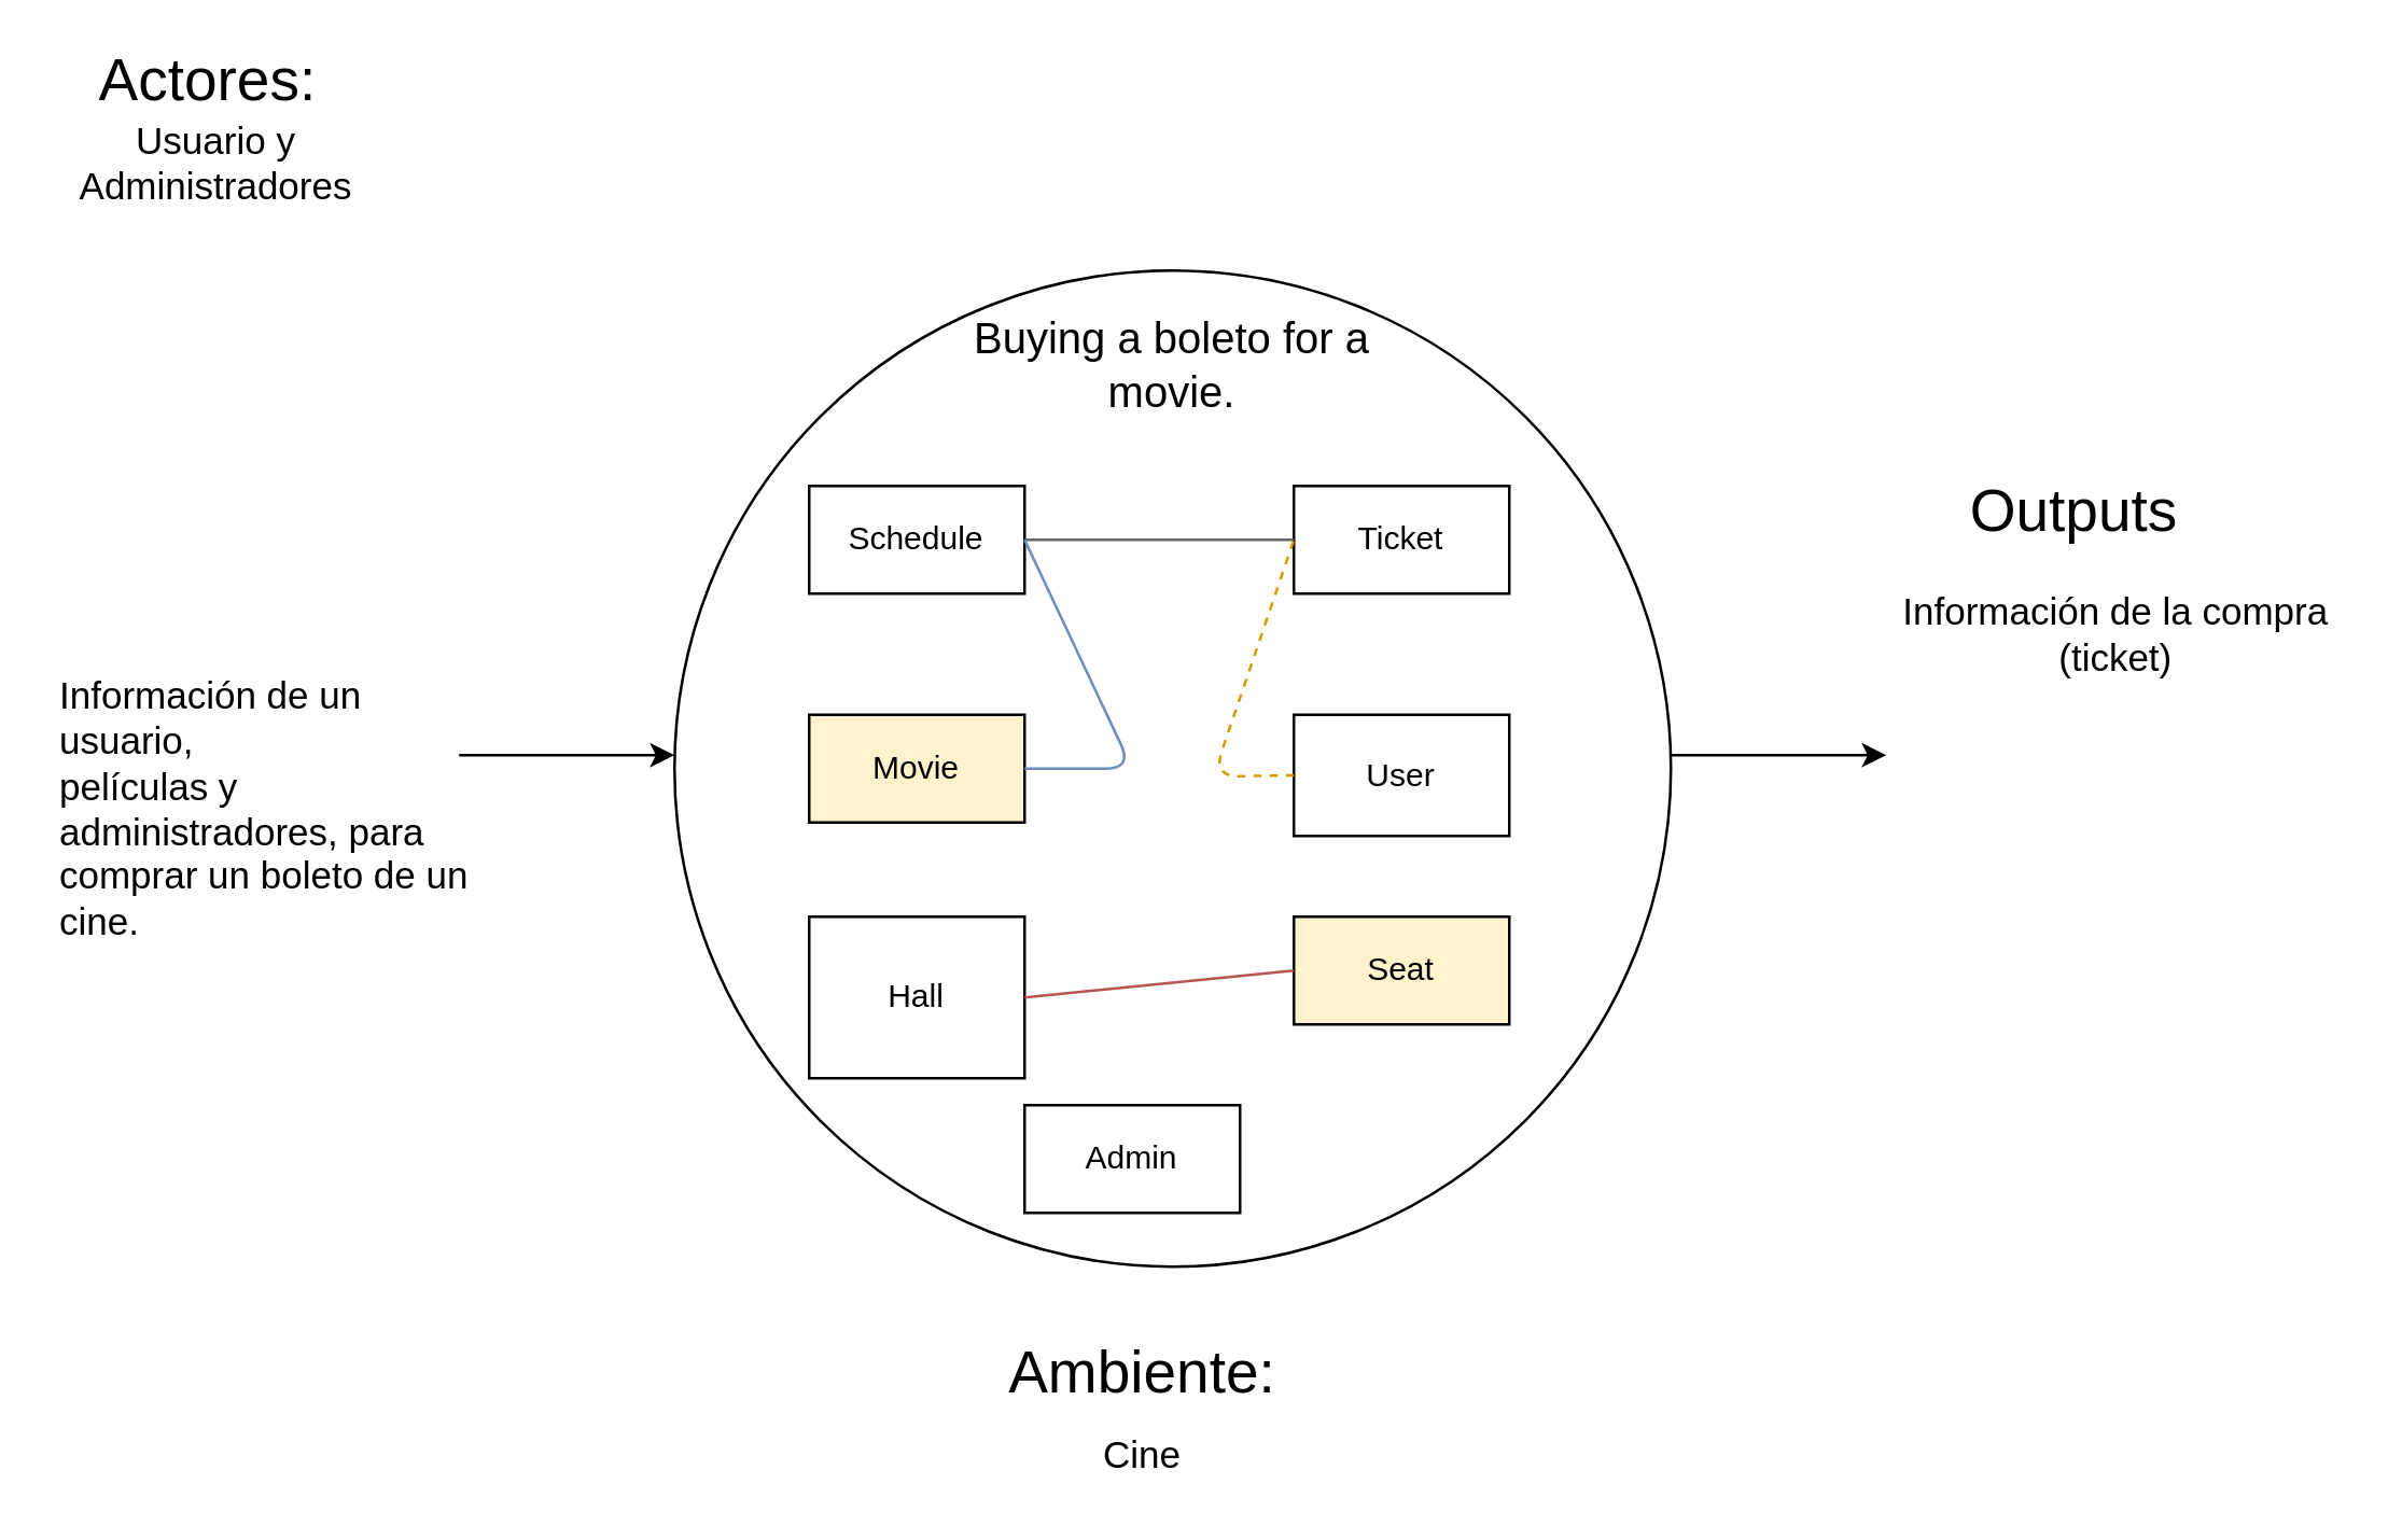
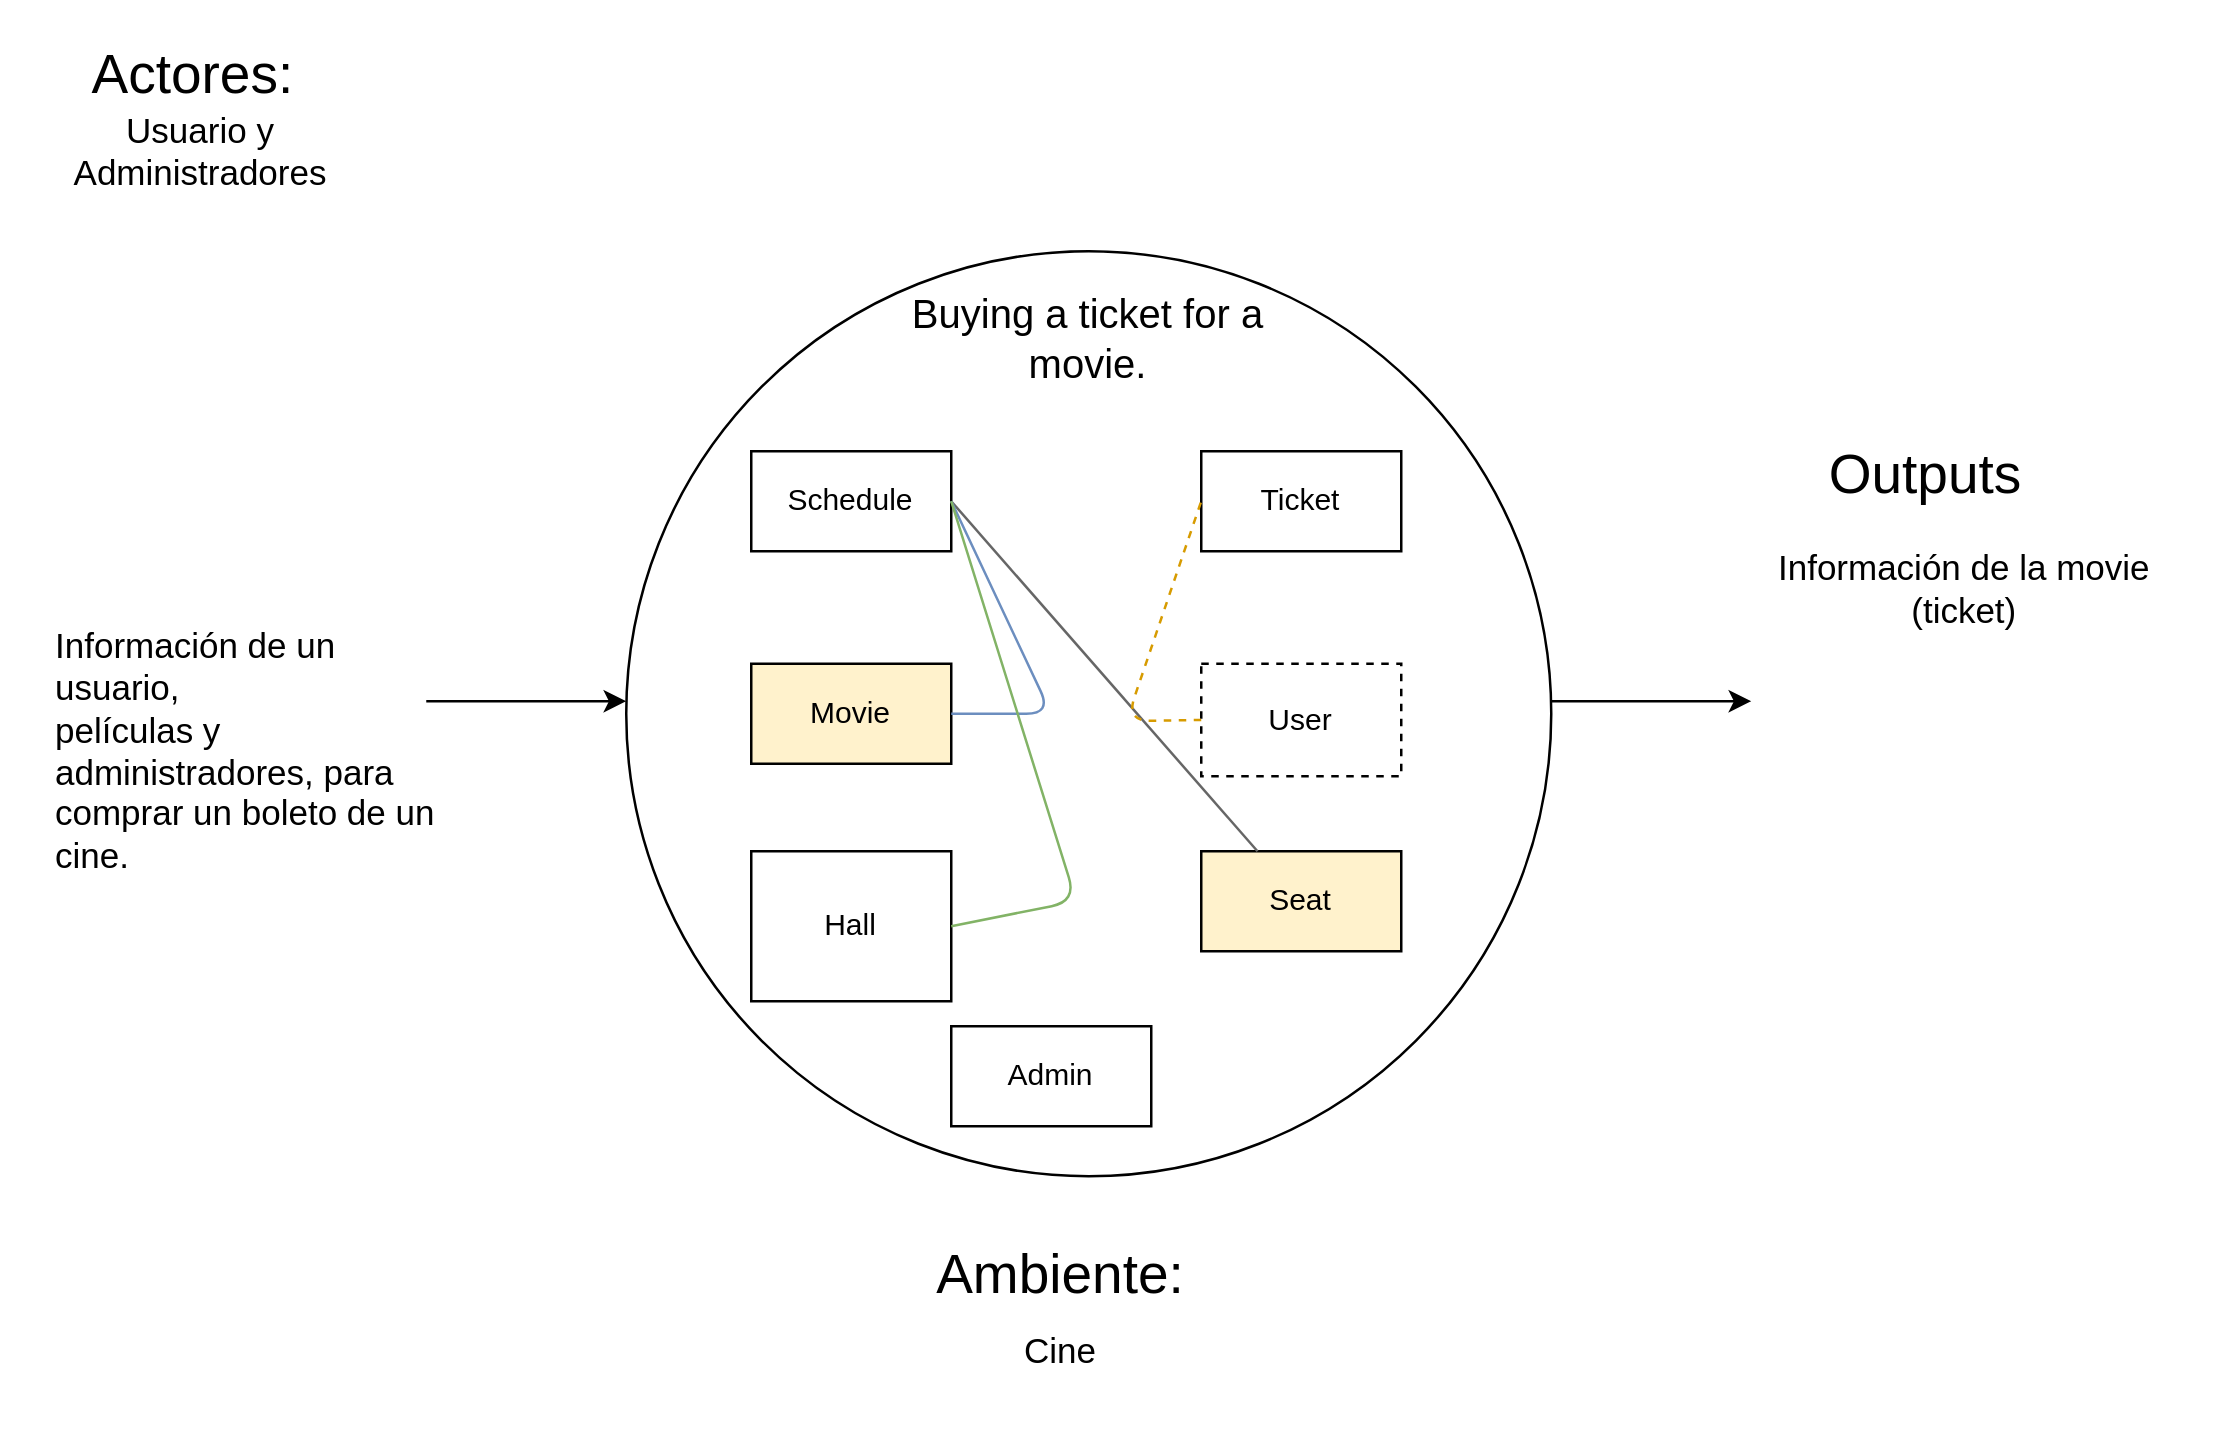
- <mxCell id="15" value="&lt;font style=&quot;font-size: 16px&quot;&gt;Buying a boleto for a movie.&lt;/font&gt;" style="text;html=1;strokeColor=none;fillColor=none;align=center;verticalAlign=middle;whiteSpace=wrap;rounded=0;" parent="1" vertex="1"><mxGeometry x="350" y="120" width="170" height="30" as="geometry" /></mxCell>
+ <mxCell id="15" value="&lt;font style=&quot;font-size: 16px&quot;&gt;Buying a ticket for a movie.&lt;/font&gt;" style="text;html=1;strokeColor=none;fillColor=none;align=center;verticalAlign=middle;whiteSpace=wrap;rounded=0;" parent="1" vertex="1"><mxGeometry x="350" y="120" width="170" height="30" as="geometry" /></mxCell>
- <mxCell id="10" value="" style="endArrow=none;html=1;exitX=1;exitY=0.5;exitDx=0;exitDy=0;entryX=0;entryY=0.5;entryDx=0;entryDy=0;fillColor=#f5f5f5;strokeColor=#666666;" parent="1" source="9" target="8" edge="1"><mxGeometry width="50" height="50" relative="1" as="geometry"><mxPoint x="400" y="330" as="sourcePoint" /><mxPoint x="450" y="280" as="targetPoint" /></mxGeometry></mxCell>
+ <mxCell id="10" value="" style="endArrow=none;html=1;exitX=1;exitY=0.5;exitDx=0;exitDy=0;fillColor=#f5f5f5;strokeColor=#666666;" parent="1" source="9" target="4" edge="1"><mxGeometry width="50" height="50" relative="1" as="geometry"><mxPoint x="400" y="330" as="sourcePoint" /><mxPoint x="450" y="280" as="targetPoint" /></mxGeometry></mxCell>
- <mxCell id="19" value="&lt;font style=&quot;font-size: 14px&quot;&gt;Información de la compra&lt;br&gt;(ticket)&lt;/font&gt;" style="text;html=1;align=center;verticalAlign=middle;resizable=0;points=[];autosize=1;" parent="1" vertex="1"><mxGeometry x="700" y="220" width="170" height="30" as="geometry" /></mxCell>
+ <mxCell id="19" value="&lt;font style=&quot;font-size: 14px&quot;&gt;Información de la movie&lt;br&gt;(ticket)&lt;/font&gt;" style="text;html=1;align=center;verticalAlign=middle;resizable=0;points=[];autosize=1;" parent="1" vertex="1"><mxGeometry x="700" y="220" width="170" height="30" as="geometry" /></mxCell>
- <mxCell id="6" value="User" style="rounded=0;whiteSpace=wrap;html=1;" parent="1" vertex="1"><mxGeometry x="480" y="265" width="80" height="45" as="geometry" /></mxCell>
+ <mxCell id="6" value="User" style="rounded=0;whiteSpace=wrap;html=1;dashed=1;" parent="1" vertex="1"><mxGeometry x="480" y="265" width="80" height="45" as="geometry" /></mxCell>
+ <mxCell id="12" value="" style="endArrow=none;html=1;exitX=1;exitY=0.5;exitDx=0;exitDy=0;entryX=1;entryY=0.5;entryDx=0;entryDy=0;fillColor=#d5e8d4;strokeColor=#82b366;" parent="1" source="9" target="5" edge="1"><mxGeometry width="50" height="50" relative="1" as="geometry"><mxPoint x="420" y="280" as="sourcePoint" /><mxPoint x="470" y="230" as="targetPoint" /><Array as="points"><mxPoint x="430" y="360" /></Array></mxGeometry></mxCell>
- <mxCell id="14" value="" style="endArrow=none;html=1;exitX=1;exitY=0.5;exitDx=0;exitDy=0;entryX=0;entryY=0.5;entryDx=0;entryDy=0;fillColor=#f8cecc;strokeColor=#b85450;" parent="1" source="5" target="4" edge="1"><mxGeometry width="50" height="50" relative="1" as="geometry"><mxPoint x="410" y="420" as="sourcePoint" /><mxPoint x="460" y="370" as="targetPoint" /></mxGeometry></mxCell>
